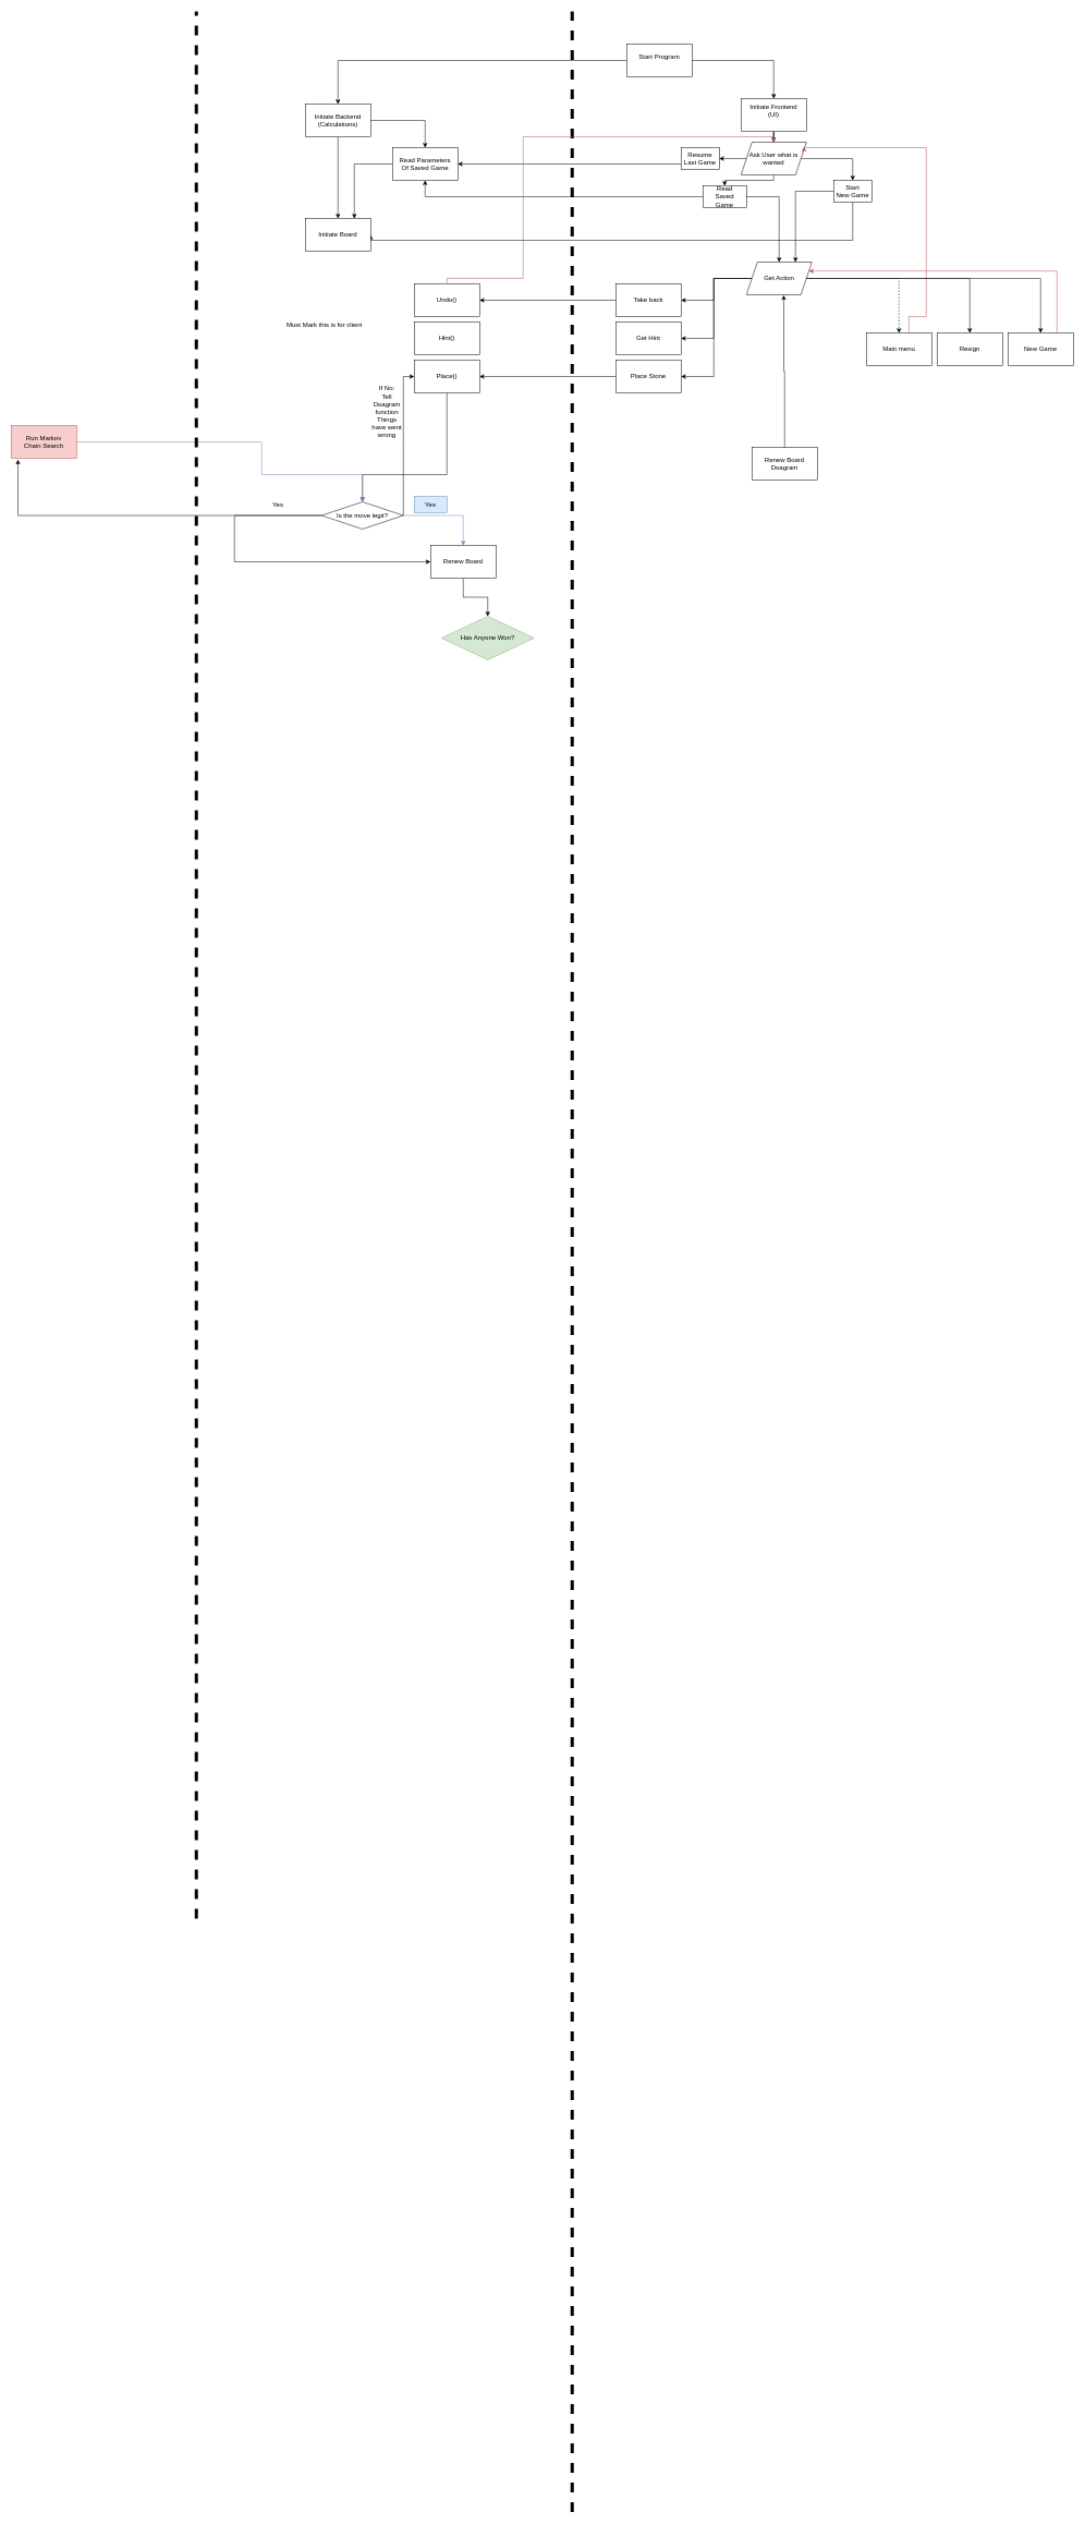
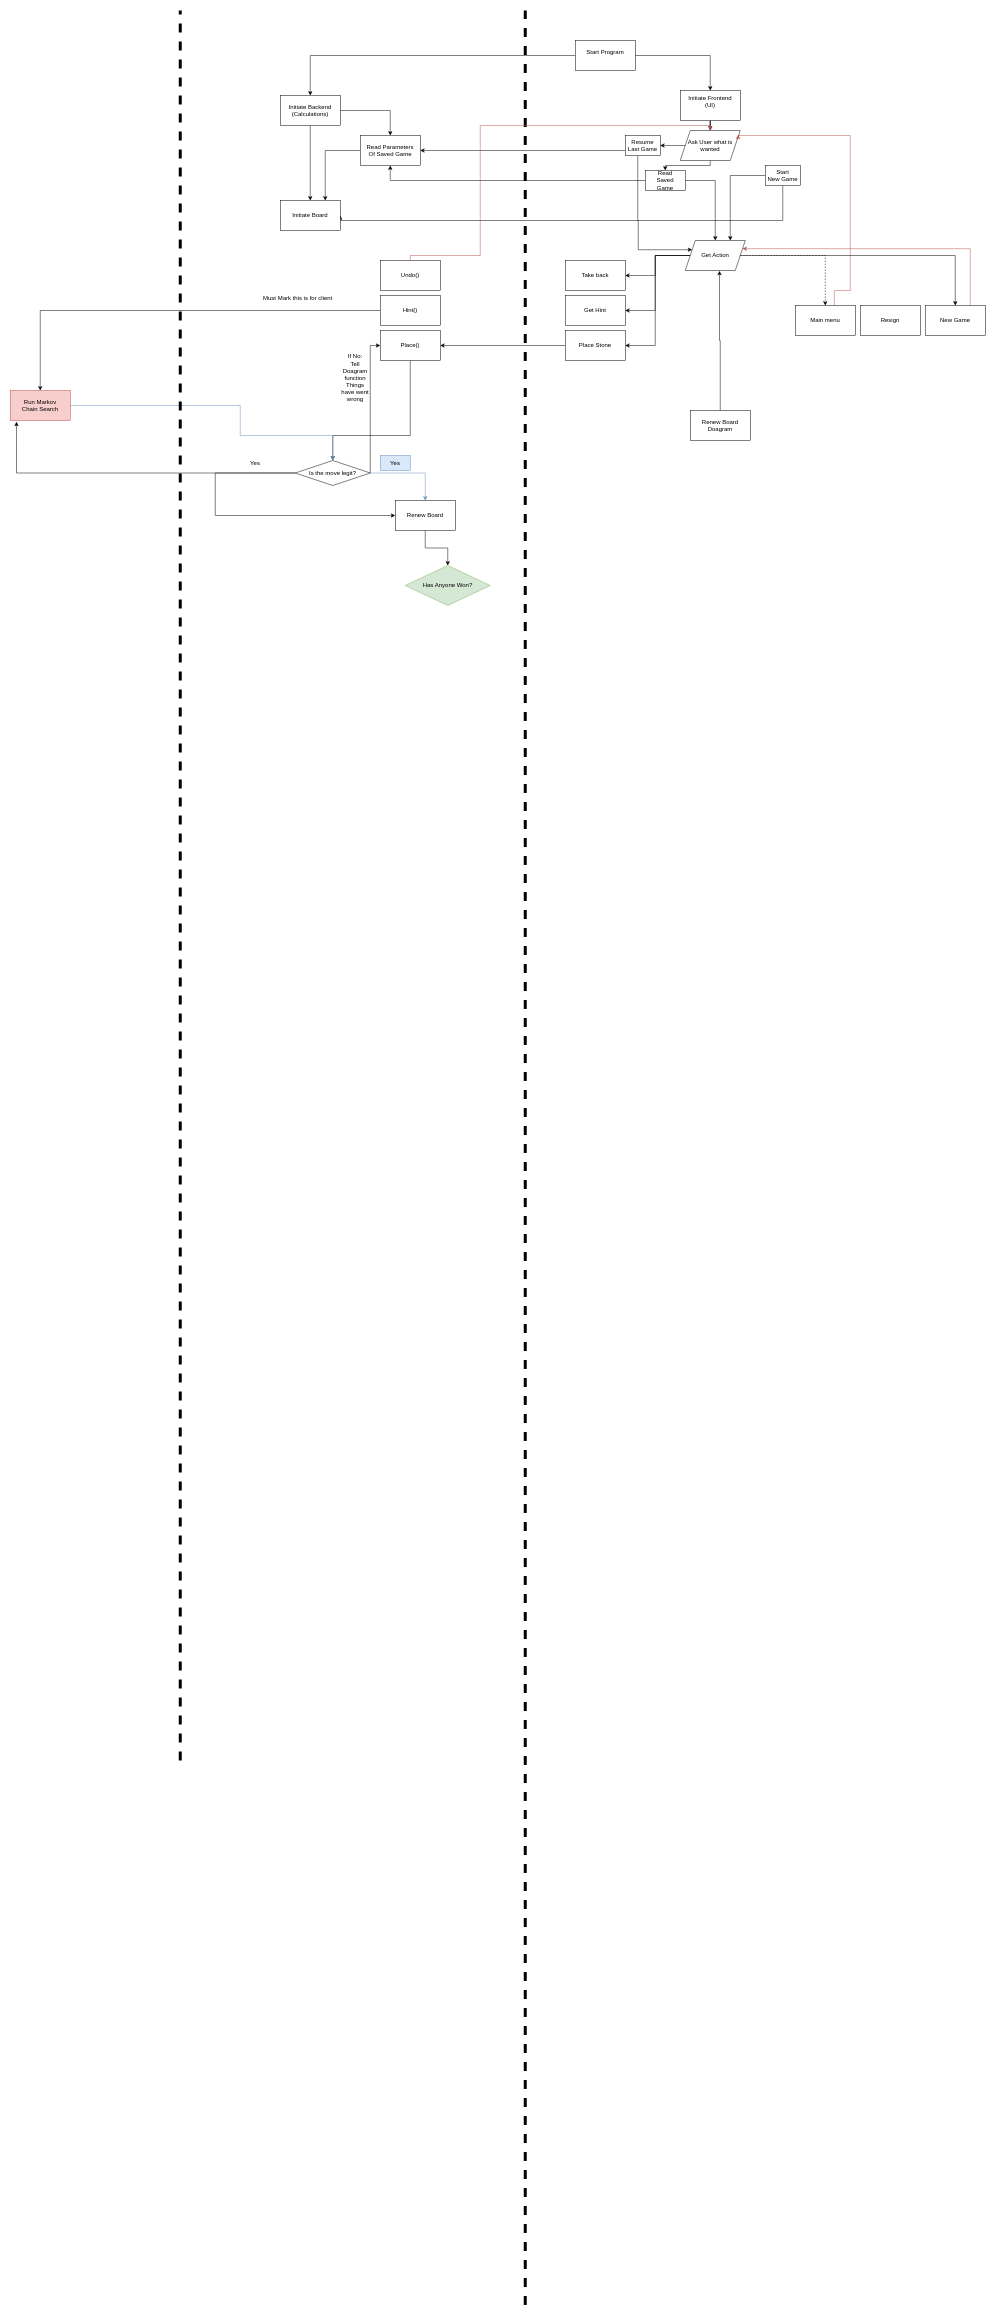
- <mxCell id="11" value="" style="edgeStyle=orthogonalEdgeStyle;rounded=0;orthogonalLoop=1;jettySize=auto;html=1;" edge="1" parent="1" source="13" target="19"><mxGeometry relative="1" as="geometry" /></mxCell>
+ <mxCell id="21" style="edgeStyle=orthogonalEdgeStyle;rounded=0;orthogonalLoop=1;jettySize=auto;html=1;entryX=0;entryY=0.25;entryDx=0;entryDy=0;" edge="1" parent="1" source="22" target="31"><mxGeometry relative="1" as="geometry"><mxPoint x="1400" y="560" as="targetPoint" /><Array as="points"><mxPoint x="1275" y="440" /><mxPoint x="1276" y="618" /></Array></mxGeometry></mxCell>
- <mxCell id="42" style="edgeStyle=orthogonalEdgeStyle;rounded=0;orthogonalLoop=1;jettySize=auto;html=1;entryX=1;entryY=0.5;entryDx=0;entryDy=0;" edge="1" parent="1" source="43" target="48"><mxGeometry relative="1" as="geometry" /></mxCell>
- <mxCell id="26" style="edgeStyle=orthogonalEdgeStyle;rounded=0;orthogonalLoop=1;jettySize=auto;html=1;entryX=0.5;entryY=0;entryDx=0;entryDy=0;" edge="1" parent="1" source="31" target="35"><mxGeometry relative="1" as="geometry" /></mxCell>
+ <mxCell id="44" style="edgeStyle=orthogonalEdgeStyle;rounded=0;orthogonalLoop=1;jettySize=auto;html=1;entryX=0.5;entryY=0;entryDx=0;entryDy=0;" edge="1" parent="1" source="45" target="54"><mxGeometry relative="1" as="geometry" /></mxCell>
